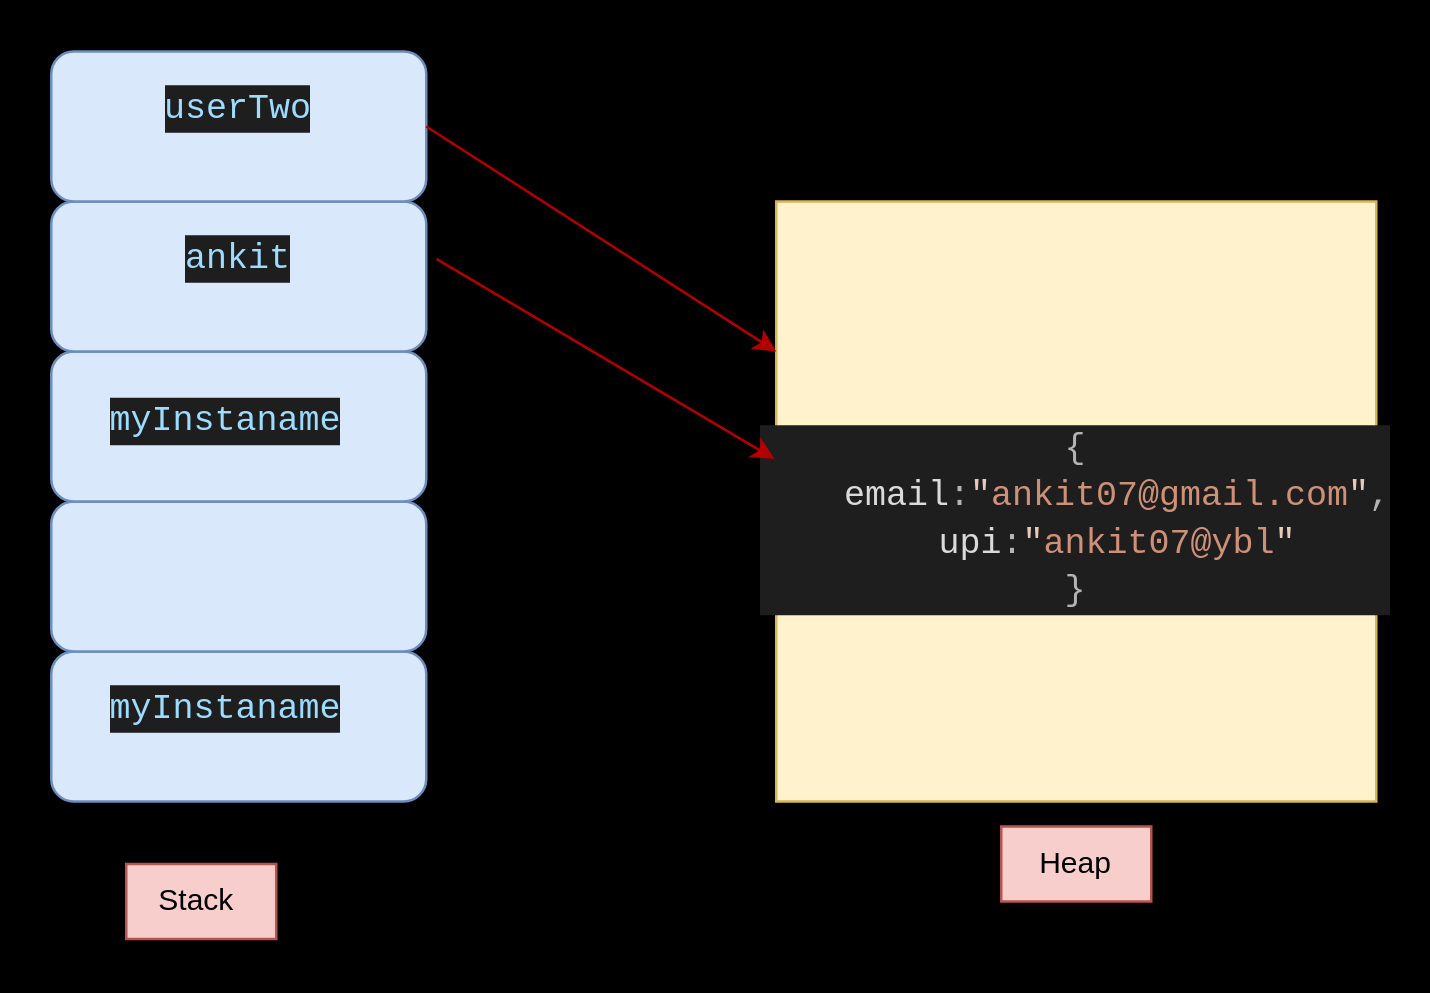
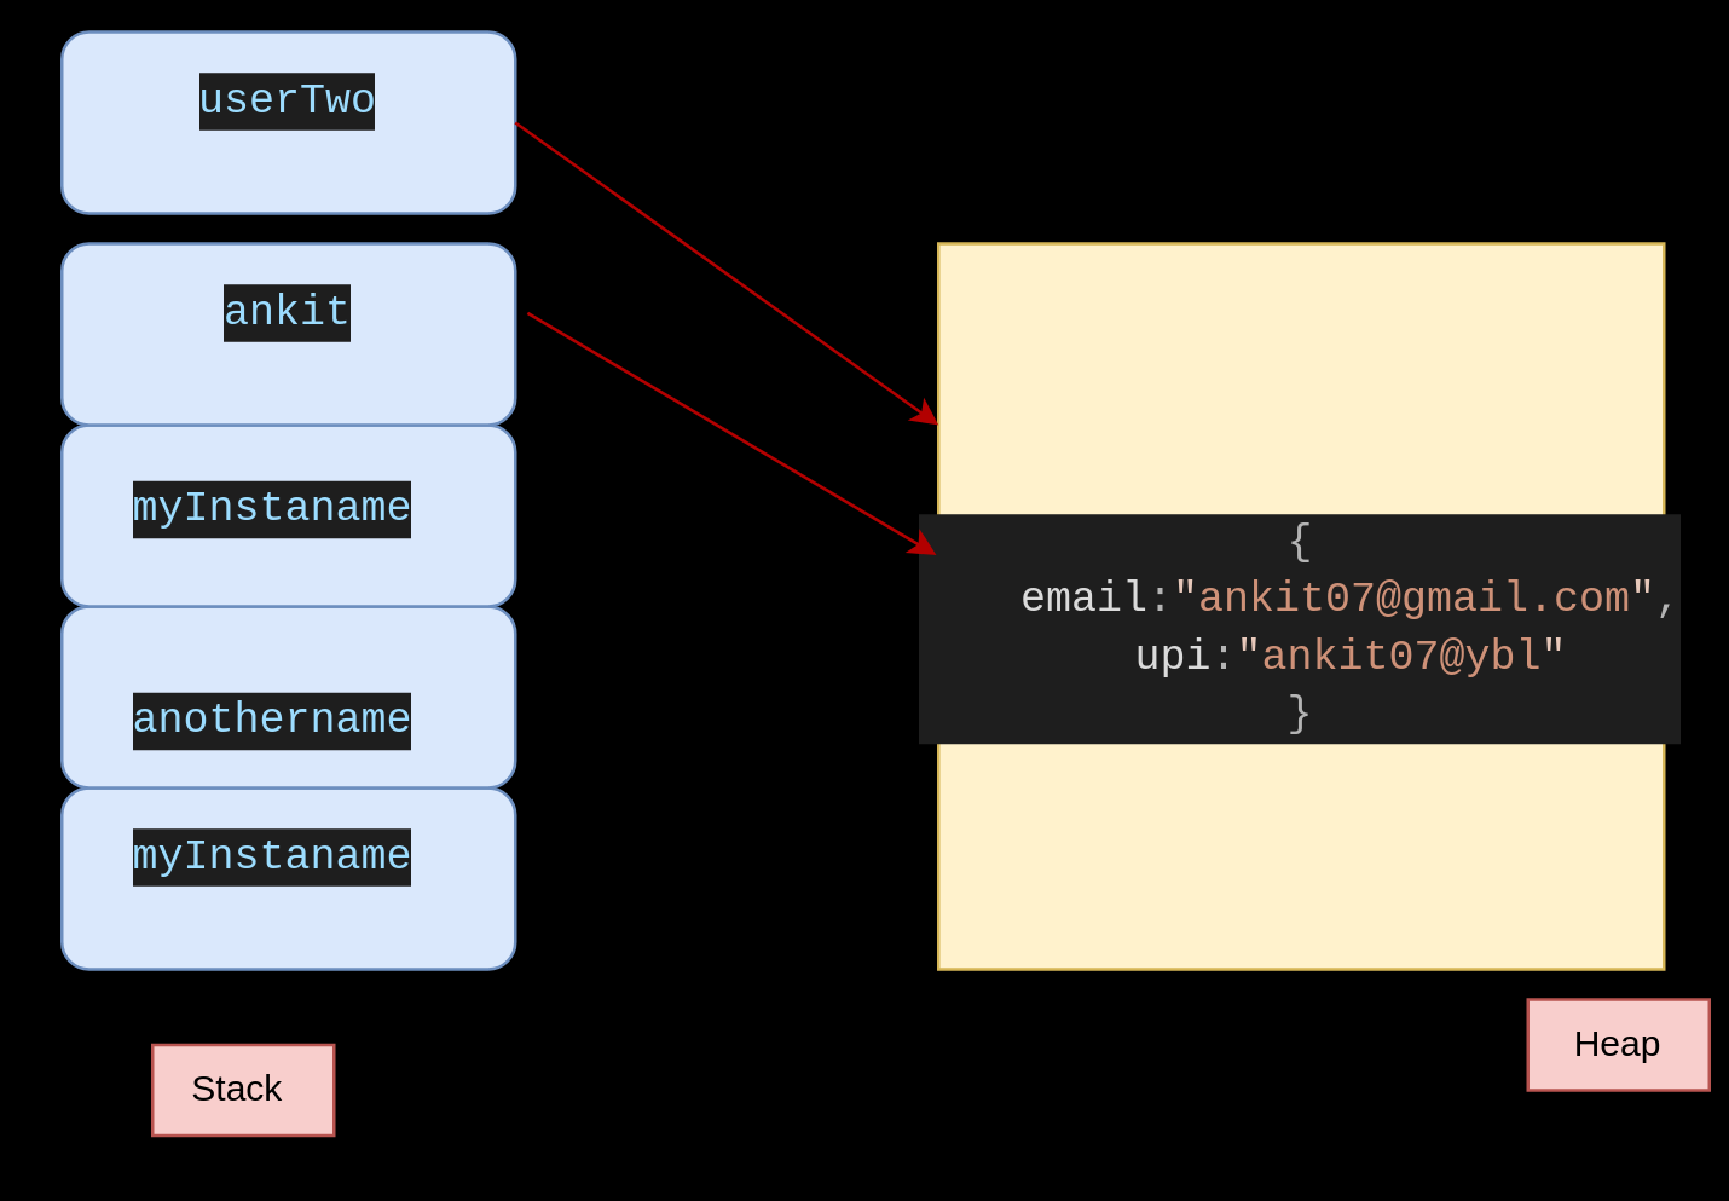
- <mxCell id="14" value="&#10;&lt;div style=&quot;color: #dadada;background-color: #1e1e1e;font-family: Consolas, 'Courier New', monospace;font-weight: normal;font-size: 14px;line-height: 19px;white-space: pre;&quot;&gt;&lt;div&gt;&lt;span style=&quot;color: #9cdcfe;&quot;&gt;userTwo&lt;/span&gt;&lt;/div&gt;&lt;/div&gt;&#10;&#10;" style="rounded=1;whiteSpace=wrap;html=1;fillColor=#dae8fc;strokeColor=#6c8ebf;" vertex="1" parent="1"><mxGeometry x="20" width="150" height="60" as="geometry" y="20" /></mxCell>
+ <mxCell id="14" value="&#10;&lt;div style=&quot;color: #dadada;background-color: #1e1e1e;font-family: Consolas, 'Courier New', monospace;font-weight: normal;font-size: 14px;line-height: 19px;white-space: pre;&quot;&gt;&lt;div&gt;&lt;span style=&quot;color: #9cdcfe;&quot;&gt;userTwo&lt;/span&gt;&lt;/div&gt;&lt;/div&gt;&#10;&#10;" style="rounded=1;whiteSpace=wrap;html=1;fillColor=#dae8fc;strokeColor=#6c8ebf;" vertex="1" parent="1"><mxGeometry x="20" y="10" width="150" height="60" as="geometry" /></mxCell>
+ <mxCell id="9" value="&#10;&lt;div style=&quot;color: #dadada;background-color: #1e1e1e;font-family: Consolas, 'Courier New', monospace;font-weight: normal;font-size: 14px;line-height: 19px;white-space: pre;&quot;&gt;&lt;div&gt;&lt;span style=&quot;color: #9cdcfe;&quot;&gt;anothername&lt;/span&gt;&lt;/div&gt;&lt;/div&gt;&#10;&#10;" style="text;html=1;align=center;verticalAlign=middle;whiteSpace=wrap;rounded=0;" parent="1" vertex="1"><mxGeometry x="50" y="230" width="80" height="30" as="geometry" /></mxCell>
- <mxCell id="8" value="Heap" style="text;html=1;align=center;verticalAlign=middle;whiteSpace=wrap;rounded=0;fillColor=#f8cecc;strokeColor=#b85450;" parent="1" vertex="1"><mxGeometry x="400" y="330" width="60" height="30" as="geometry" /></mxCell>
+ <mxCell id="8" value="Heap" style="text;html=1;align=center;verticalAlign=middle;whiteSpace=wrap;rounded=0;fillColor=#f8cecc;strokeColor=#b85450;" parent="1" vertex="1"><mxGeometry x="505" y="330" width="60" height="30" as="geometry" /></mxCell>
